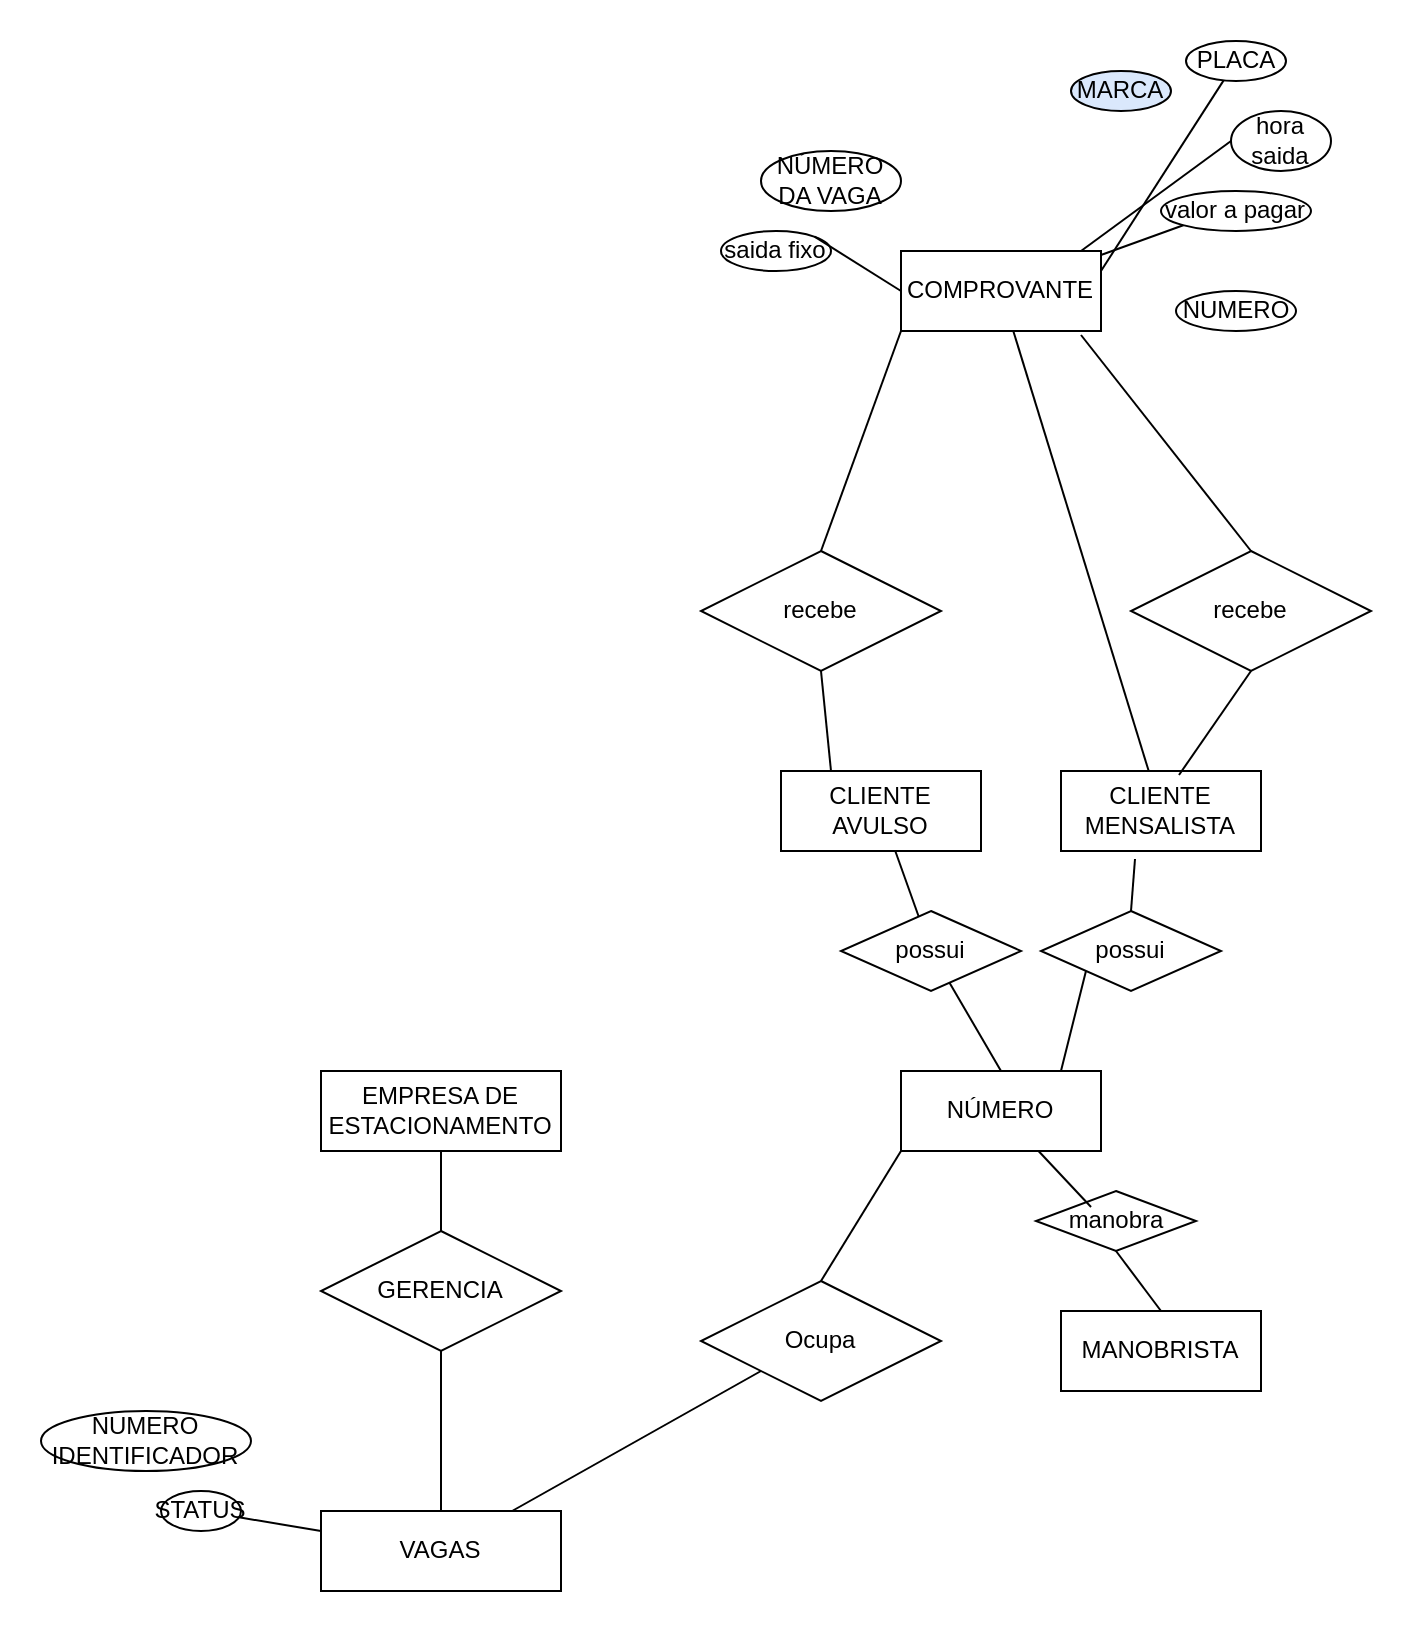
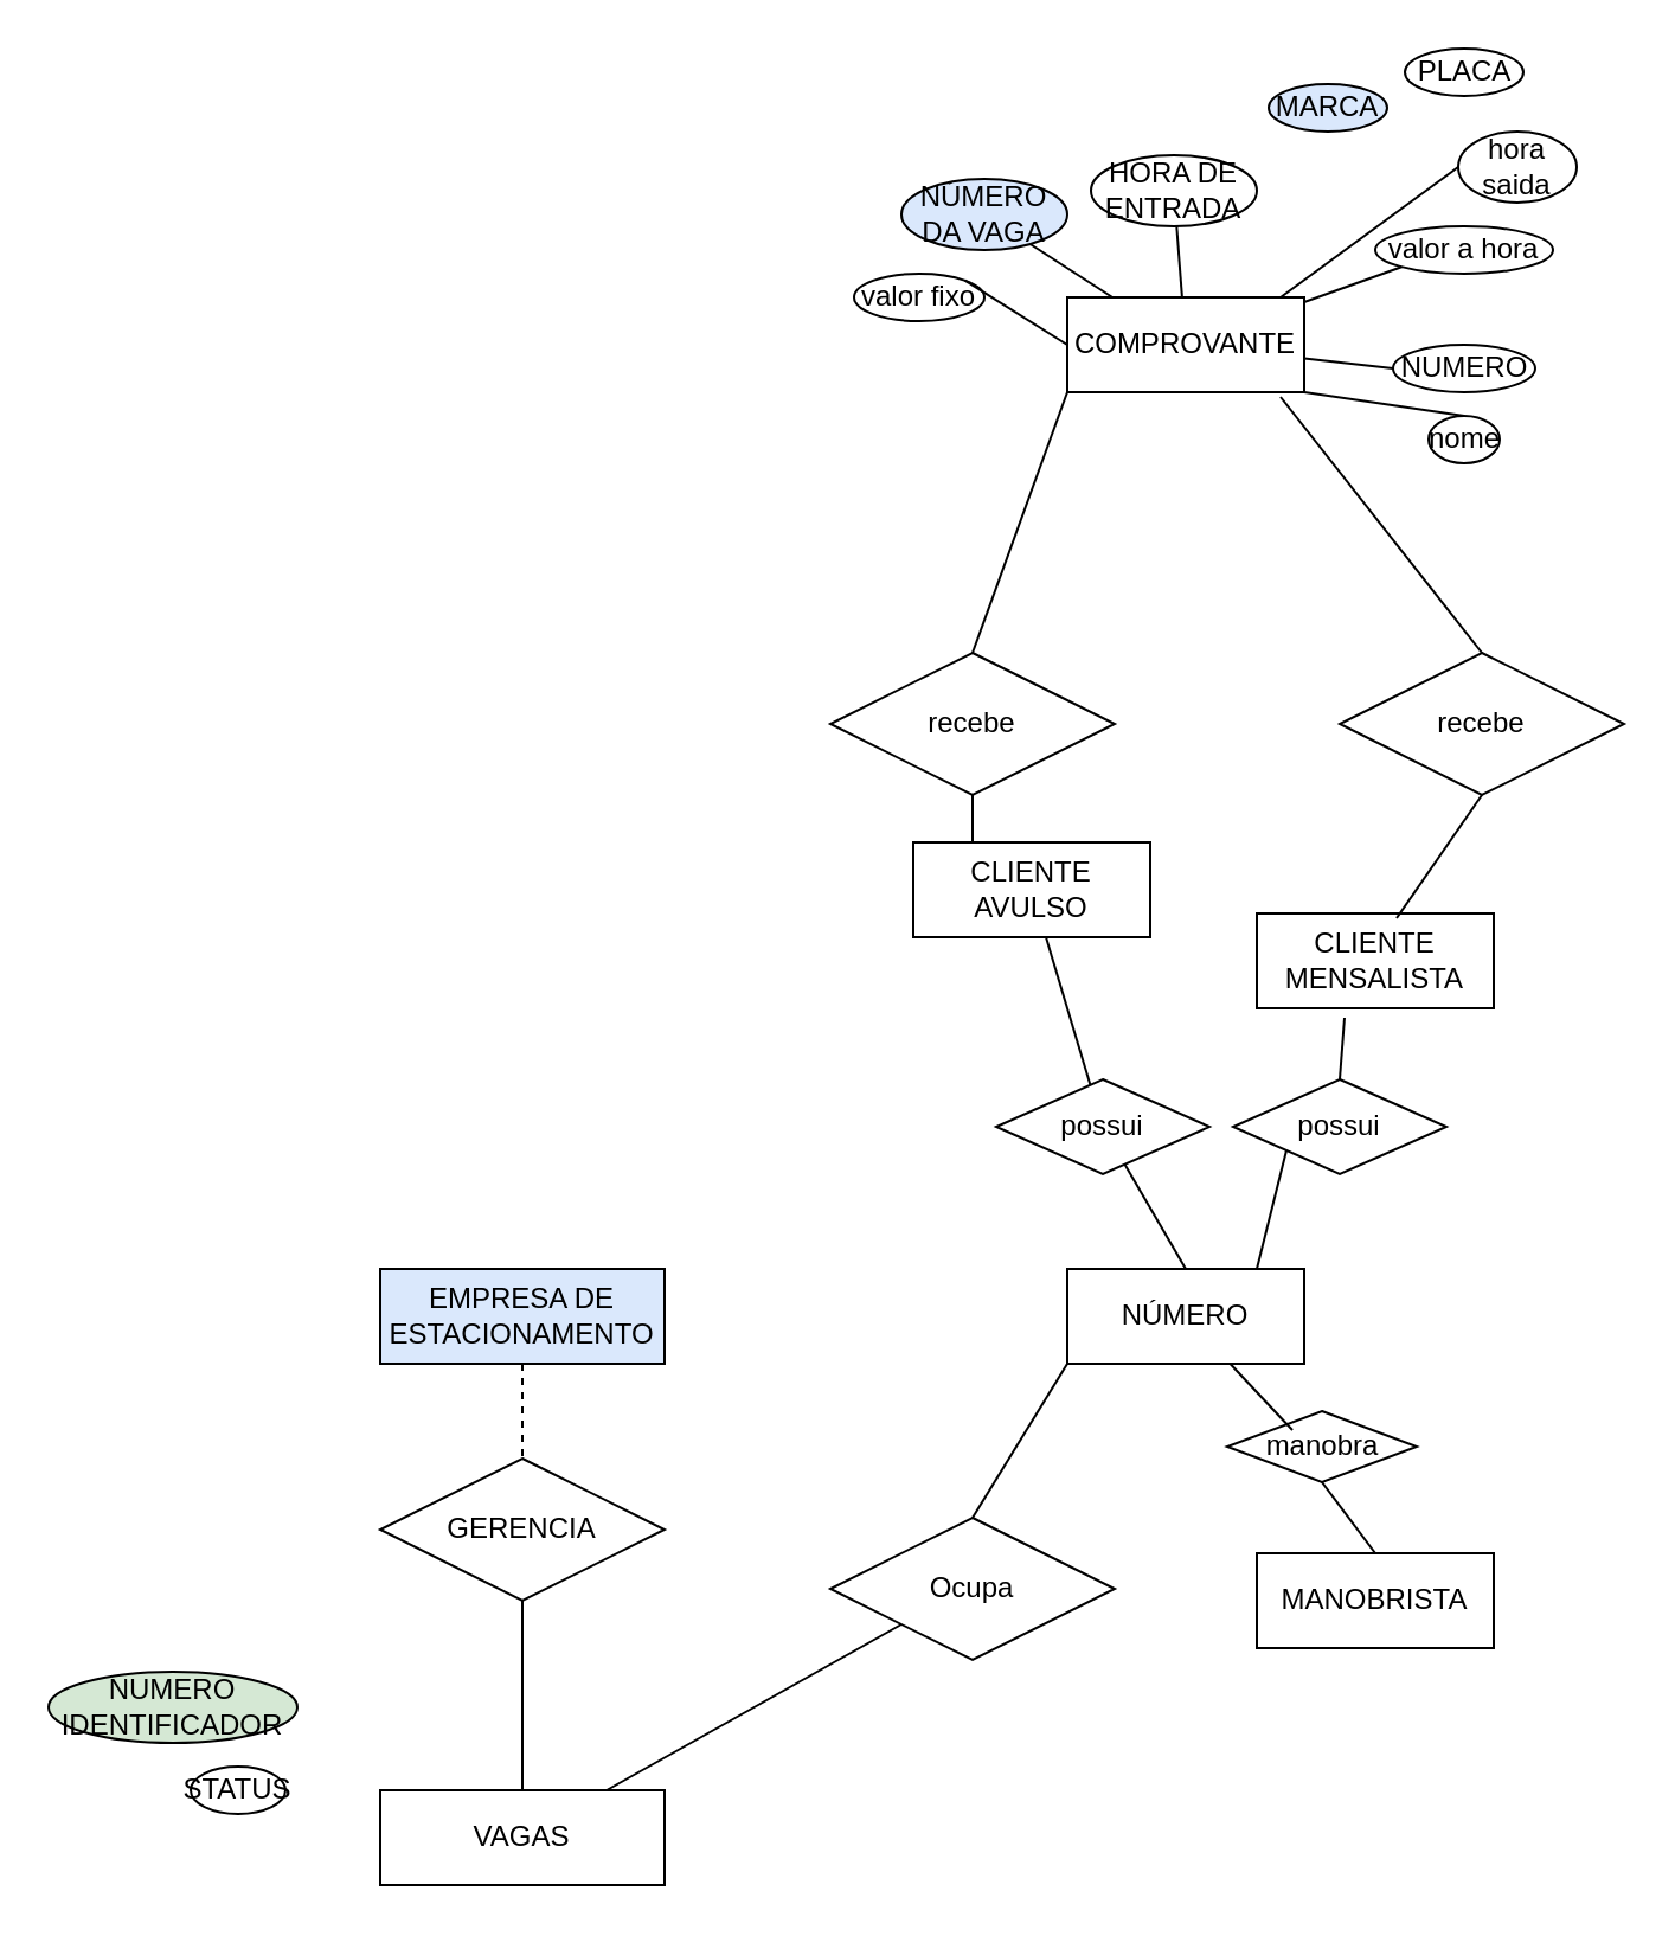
- <mxCell id="24" value="" style="endArrow=none;html=1;rounded=0;exitX=1;exitY=0.25;exitDx=0;exitDy=0;labelBackgroundColor=none;fontColor=default;" edge="1" parent="1" source="10" target="16"><mxGeometry relative="1" as="geometry"><mxPoint x="610" y="835" as="sourcePoint" /><mxPoint x="770" y="835" as="targetPoint" /></mxGeometry></mxCell>
+ <mxCell id="17" value="HORA DE ENTRADA" style="ellipse;whiteSpace=wrap;html=1;align=center;rounded=0;labelBackgroundColor=none;" vertex="1" parent="1"><mxGeometry x="460" y="65" width="70" height="30" as="geometry" /></mxCell>
- <mxCell id="18" value="NÚMERO DA VAGA" style="ellipse;whiteSpace=wrap;html=1;align=center;rounded=0;labelBackgroundColor=none;" vertex="1" parent="1"><mxGeometry x="380" y="75" width="70" height="30" as="geometry" /></mxCell>
+ <mxCell id="18" value="NÚMERO DA VAGA" style="ellipse;whiteSpace=wrap;html=1;align=center;rounded=0;labelBackgroundColor=none;fillColor=#dae8fc;" vertex="1" parent="1"><mxGeometry x="380" y="75" width="70" height="30" as="geometry" /></mxCell>
- <mxCell id="25" value="valor a pagar" style="ellipse;whiteSpace=wrap;html=1;align=center;" vertex="1" parent="1"><mxGeometry x="580" y="95" width="75" height="20" as="geometry" /></mxCell>
+ <mxCell id="25" value="valor a hora" style="ellipse;whiteSpace=wrap;html=1;align=center;" vertex="1" parent="1"><mxGeometry x="580" y="95" width="75" height="20" as="geometry" /></mxCell>
+ <mxCell id="20" value="" style="endArrow=none;html=1;rounded=0;labelBackgroundColor=none;fontColor=default;" edge="1" parent="1" source="10" target="17"><mxGeometry relative="1" as="geometry"><mxPoint x="630" y="835" as="sourcePoint" /><mxPoint x="790" y="835" as="targetPoint" /></mxGeometry></mxCell>
- <mxCell id="30" value="saida fixo" style="ellipse;whiteSpace=wrap;html=1;align=center;" vertex="1" parent="1"><mxGeometry x="360" y="115" width="55" height="20" as="geometry" /></mxCell>
+ <mxCell id="30" value="valor fixo" style="ellipse;whiteSpace=wrap;html=1;align=center;" vertex="1" parent="1"><mxGeometry x="360" y="115" width="55" height="20" as="geometry" /></mxCell>
+ <mxCell id="22" value="" style="endArrow=none;html=1;rounded=0;entryX=0;entryY=0.5;entryDx=0;entryDy=0;labelBackgroundColor=none;fontColor=default;" edge="1" parent="1" source="10" target="15"><mxGeometry relative="1" as="geometry"><mxPoint x="620" y="835" as="sourcePoint" /><mxPoint x="780" y="835" as="targetPoint" /></mxGeometry></mxCell>
+ <mxCell id="32" value="" style="endArrow=none;html=1;rounded=0;exitX=1;exitY=1;exitDx=0;exitDy=0;entryX=0.5;entryY=0;entryDx=0;entryDy=0;" edge="1" parent="1" source="10" target="29"><mxGeometry relative="1" as="geometry"><mxPoint x="440" y="875" as="sourcePoint" /><mxPoint x="600" y="875" as="targetPoint" /></mxGeometry></mxCell>
+ <mxCell id="29" value="nome" style="ellipse;whiteSpace=wrap;html=1;align=center;" vertex="1" parent="1"><mxGeometry x="602.5" y="175" width="30" height="20" as="geometry" /></mxCell>
- <mxCell id="19" value="" style="endArrow=none;html=1;rounded=0;labelBackgroundColor=none;fontColor=default;" edge="1" parent="1" source="10" target="21"><mxGeometry relative="1" as="geometry"><mxPoint x="630" y="855" as="sourcePoint" /><mxPoint x="790" y="855" as="targetPoint" /></mxGeometry></mxCell>
+ <mxCell id="19" value="" style="endArrow=none;html=1;rounded=0;labelBackgroundColor=none;fontColor=default;" edge="1" parent="1" source="10" target="18"><mxGeometry relative="1" as="geometry"><mxPoint x="630" y="855" as="sourcePoint" /><mxPoint x="790" y="855" as="targetPoint" /></mxGeometry></mxCell>
- <mxCell id="5" value="CLIENTE AVULSO" style="whiteSpace=wrap;html=1;align=center;rounded=0;labelBackgroundColor=none;" vertex="1" parent="1"><mxGeometry x="390" y="385" width="100" height="40" as="geometry" /></mxCell>
+ <mxCell id="5" value="CLIENTE AVULSO" style="whiteSpace=wrap;html=1;align=center;rounded=0;labelBackgroundColor=none;" vertex="1" parent="1"><mxGeometry x="385" y="355" width="100" height="40" as="geometry" /></mxCell>
- <mxCell id="23" value="EMPRESA DE ESTACIONAMENTO" style="whiteSpace=wrap;html=1;align=center;rounded=0;labelBackgroundColor=none;" vertex="1" parent="1"><mxGeometry x="160" y="535" width="120" height="40" as="geometry" /></mxCell>
+ <mxCell id="23" value="EMPRESA DE ESTACIONAMENTO" style="whiteSpace=wrap;html=1;align=center;rounded=0;labelBackgroundColor=none;fillColor=#dae8fc;" vertex="1" parent="1"><mxGeometry x="160" y="535" width="120" height="40" as="geometry" /></mxCell>
- <mxCell id="33" value="" style="endArrow=none;html=1;rounded=0;entryX=0.5;entryY=0;entryDx=0;entryDy=0;" edge="1" parent="1" source="23" target="7"><mxGeometry relative="1" as="geometry"><mxPoint x="220" y="545" as="sourcePoint" /><mxPoint x="380" y="545" as="targetPoint" /></mxGeometry></mxCell>
+ <mxCell id="33" value="" style="endArrow=none;html=1;rounded=0;entryX=0.5;entryY=0;entryDx=0;entryDy=0;dashed=1;" edge="1" parent="1" source="23" target="7"><mxGeometry relative="1" as="geometry"><mxPoint x="220" y="545" as="sourcePoint" /><mxPoint x="380" y="545" as="targetPoint" /></mxGeometry></mxCell>
- <mxCell id="3" value="NUMERO IDENTIFICADOR" style="ellipse;whiteSpace=wrap;html=1;align=center;rounded=0;labelBackgroundColor=none;" vertex="1" parent="1"><mxGeometry y="705" width="105" height="30" as="geometry" x="20" /></mxCell>
+ <mxCell id="3" value="NUMERO IDENTIFICADOR" style="ellipse;whiteSpace=wrap;html=1;align=center;rounded=0;labelBackgroundColor=none;fillColor=#d5e8d4;" vertex="1" parent="1"><mxGeometry y="705" width="105" height="30" as="geometry" x="20" /></mxCell>
- <mxCell id="4" value="" style="endArrow=none;html=1;rounded=0;labelBackgroundColor=none;fontColor=default;" edge="1" parent="1" source="13" target="2"><mxGeometry relative="1" as="geometry"><mxPoint x="90" y="795" as="sourcePoint" /><mxPoint x="180" y="775" as="targetPoint" /></mxGeometry></mxCell>
